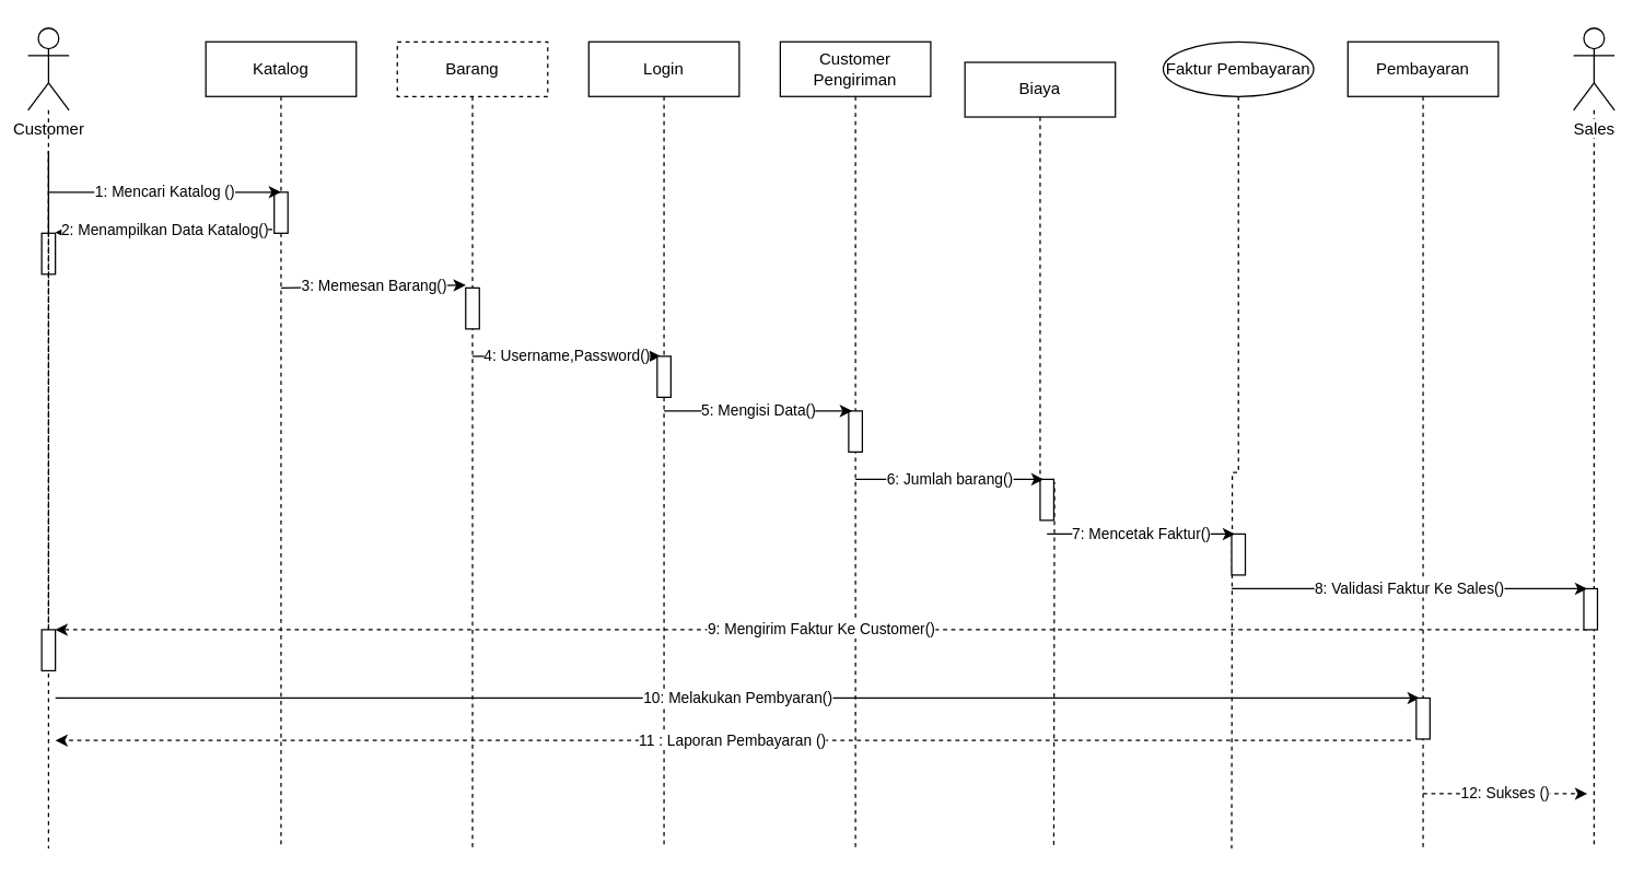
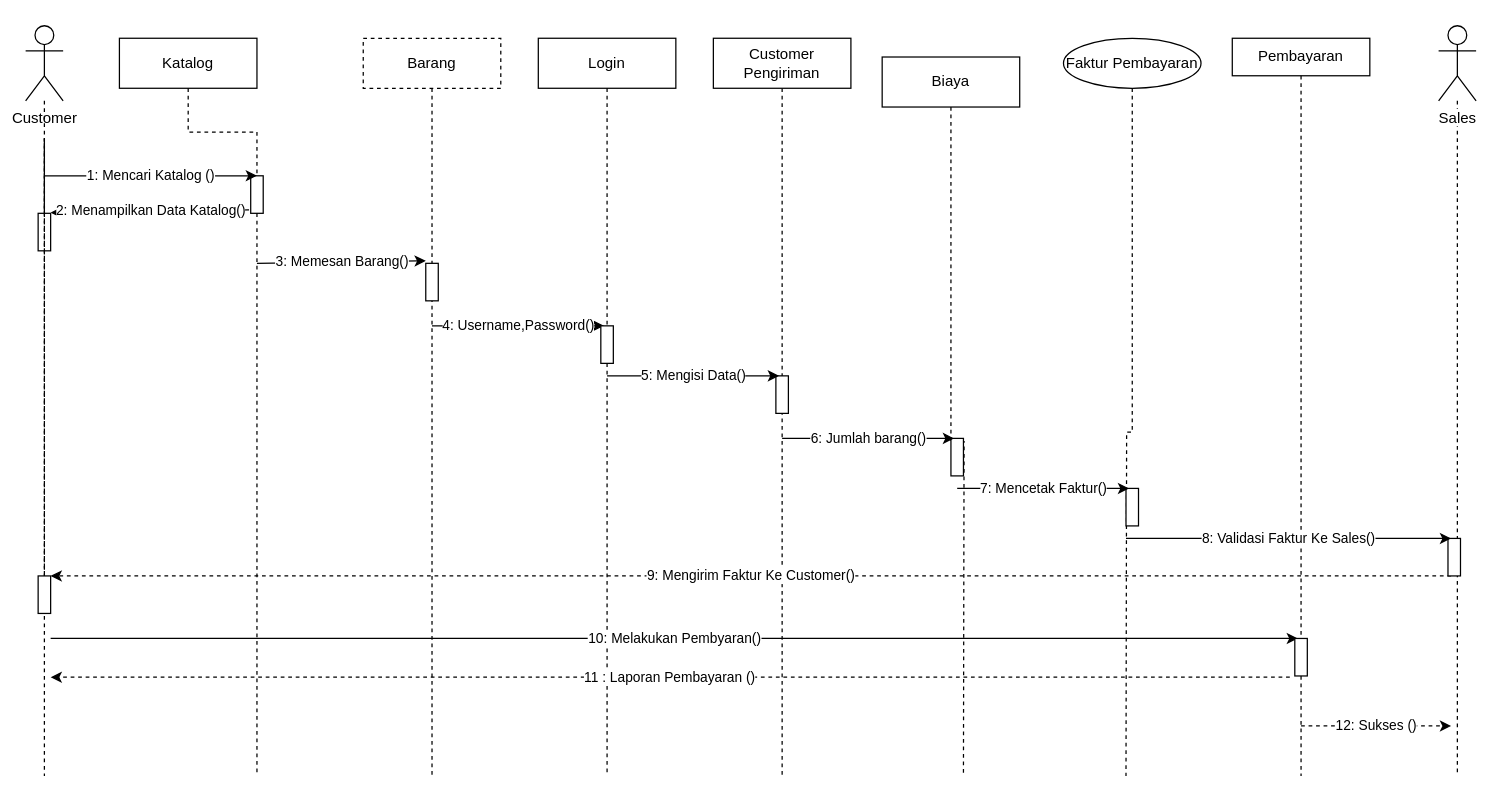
- <mxCell id="9" value="Katalog" style="rounded=0;whiteSpace=wrap;html=1;" vertex="1" parent="1"><mxGeometry x="150" y="30" width="110" height="40" as="geometry" /></mxCell>
+ <mxCell id="9" value="Katalog" style="rounded=0;whiteSpace=wrap;html=1;" vertex="1" parent="1"><mxGeometry x="95" y="30" width="110" height="40" as="geometry" /></mxCell>
- <mxCell id="22" value="Pembayaran" style="rounded=0;whiteSpace=wrap;html=1;" vertex="1" parent="1"><mxGeometry x="985" y="30" width="110" height="40" as="geometry" /></mxCell>
+ <mxCell id="22" value="Pembayaran" style="rounded=0;whiteSpace=wrap;html=1;" vertex="1" parent="1"><mxGeometry x="985" y="30" width="110" height="30" as="geometry" /></mxCell>
